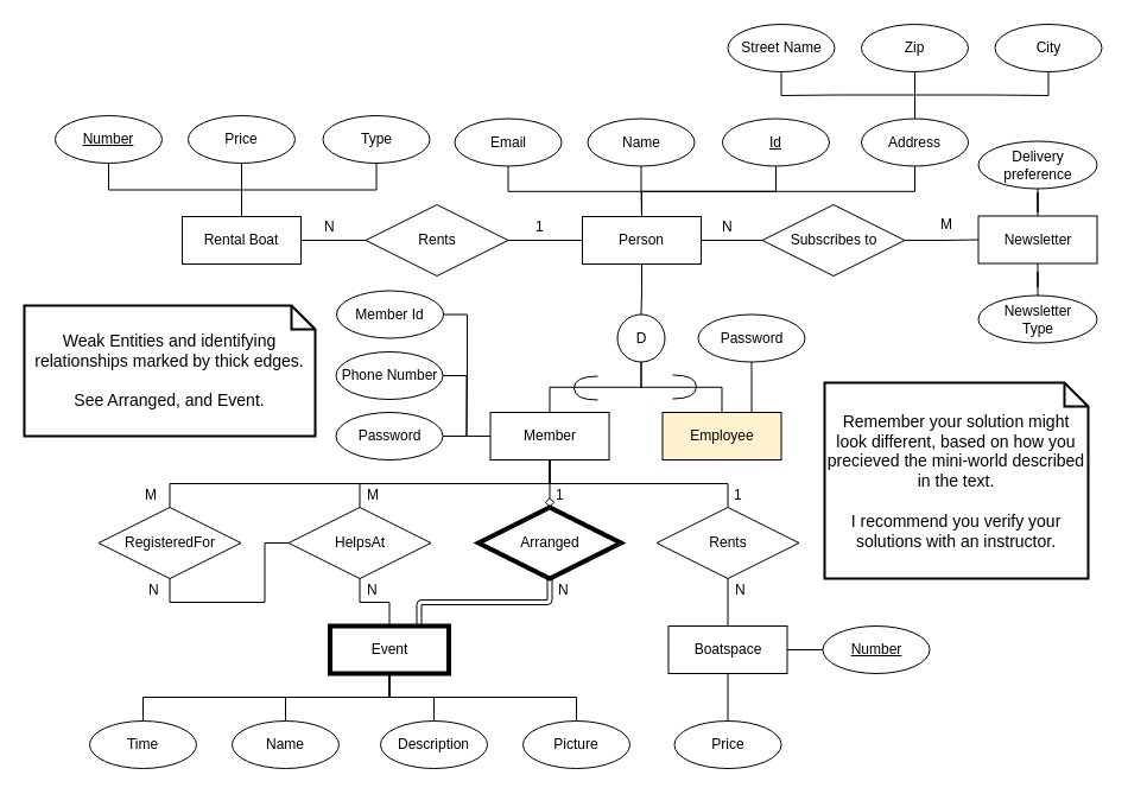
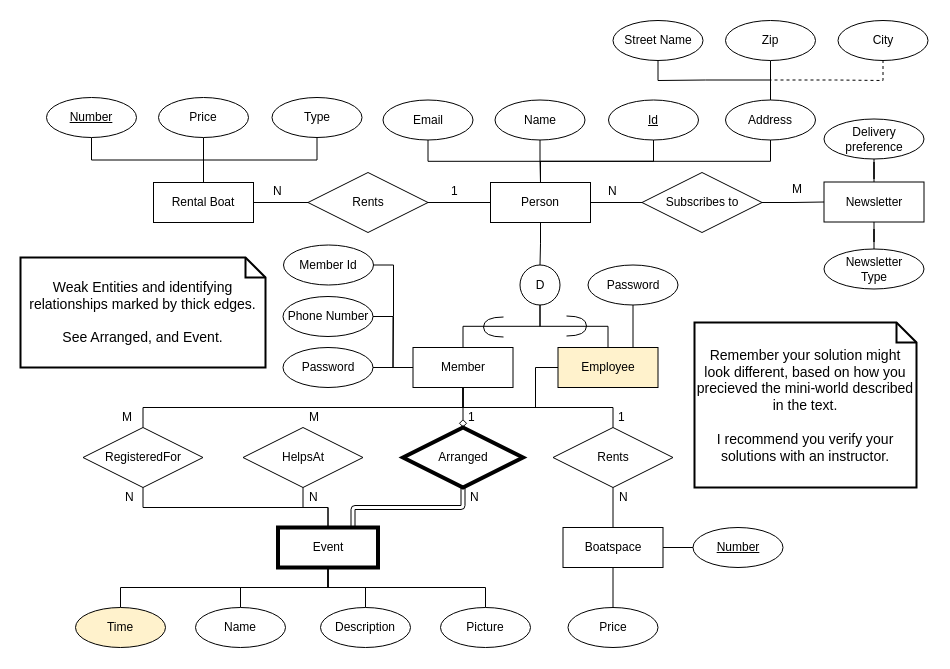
- <mxCell id="65" style="edgeStyle=orthogonalEdgeStyle;rounded=0;orthogonalLoop=1;jettySize=auto;html=1;exitX=0.5;exitY=0;exitDx=0;exitDy=0;endArrow=none;endFill=0;" edge="1" parent="1" source="66" target="67"><mxGeometry relative="1" as="geometry" /></mxCell>
+ <mxCell id="65" style="edgeStyle=orthogonalEdgeStyle;rounded=0;orthogonalLoop=1;jettySize=auto;html=1;exitX=0.5;exitY=0;exitDx=0;exitDy=0;endArrow=none;endFill=0;dashed=1;" edge="1" parent="1" source="66" target="67"><mxGeometry relative="1" as="geometry" /></mxCell>
- <mxCell id="4" style="edgeStyle=orthogonalEdgeStyle;rounded=0;orthogonalLoop=1;jettySize=auto;html=1;exitX=0.5;exitY=1;exitDx=0;exitDy=0;endArrow=none;endFill=0;" edge="1" parent="1" source="6" target="23"><mxGeometry relative="1" as="geometry" /></mxCell>
+ <mxCell id="4" style="edgeStyle=orthogonalEdgeStyle;rounded=0;orthogonalLoop=1;jettySize=auto;html=1;exitX=0.5;exitY=1;exitDx=0;exitDy=0;endArrow=none;endFill=0;" edge="1" parent="1" source="6" target="8"><mxGeometry relative="1" as="geometry" /></mxCell>
- <mxCell id="24" style="edgeStyle=orthogonalEdgeStyle;rounded=0;orthogonalLoop=1;jettySize=auto;html=1;exitX=0.5;exitY=1;exitDx=0;exitDy=0;endArrow=none;endFill=0;" edge="1" parent="1" source="25" target="23"><mxGeometry relative="1" as="geometry" /></mxCell>
+ <mxCell id="24" style="edgeStyle=orthogonalEdgeStyle;rounded=0;orthogonalLoop=1;jettySize=auto;html=1;exitX=0.5;exitY=1;exitDx=0;exitDy=0;endArrow=none;endFill=0;" edge="1" parent="1" source="25" target="20"><mxGeometry relative="1" as="geometry" /></mxCell>
- <mxCell id="49" value="Time" style="ellipse;whiteSpace=wrap;html=1;" vertex="1" parent="1"><mxGeometry x="75" y="607" width="90" height="40" as="geometry" /></mxCell>
+ <mxCell id="49" value="Time" style="ellipse;whiteSpace=wrap;html=1;fillColor=#fff2cc;" vertex="1" parent="1"><mxGeometry x="75" y="607" width="90" height="40" as="geometry" /></mxCell>
